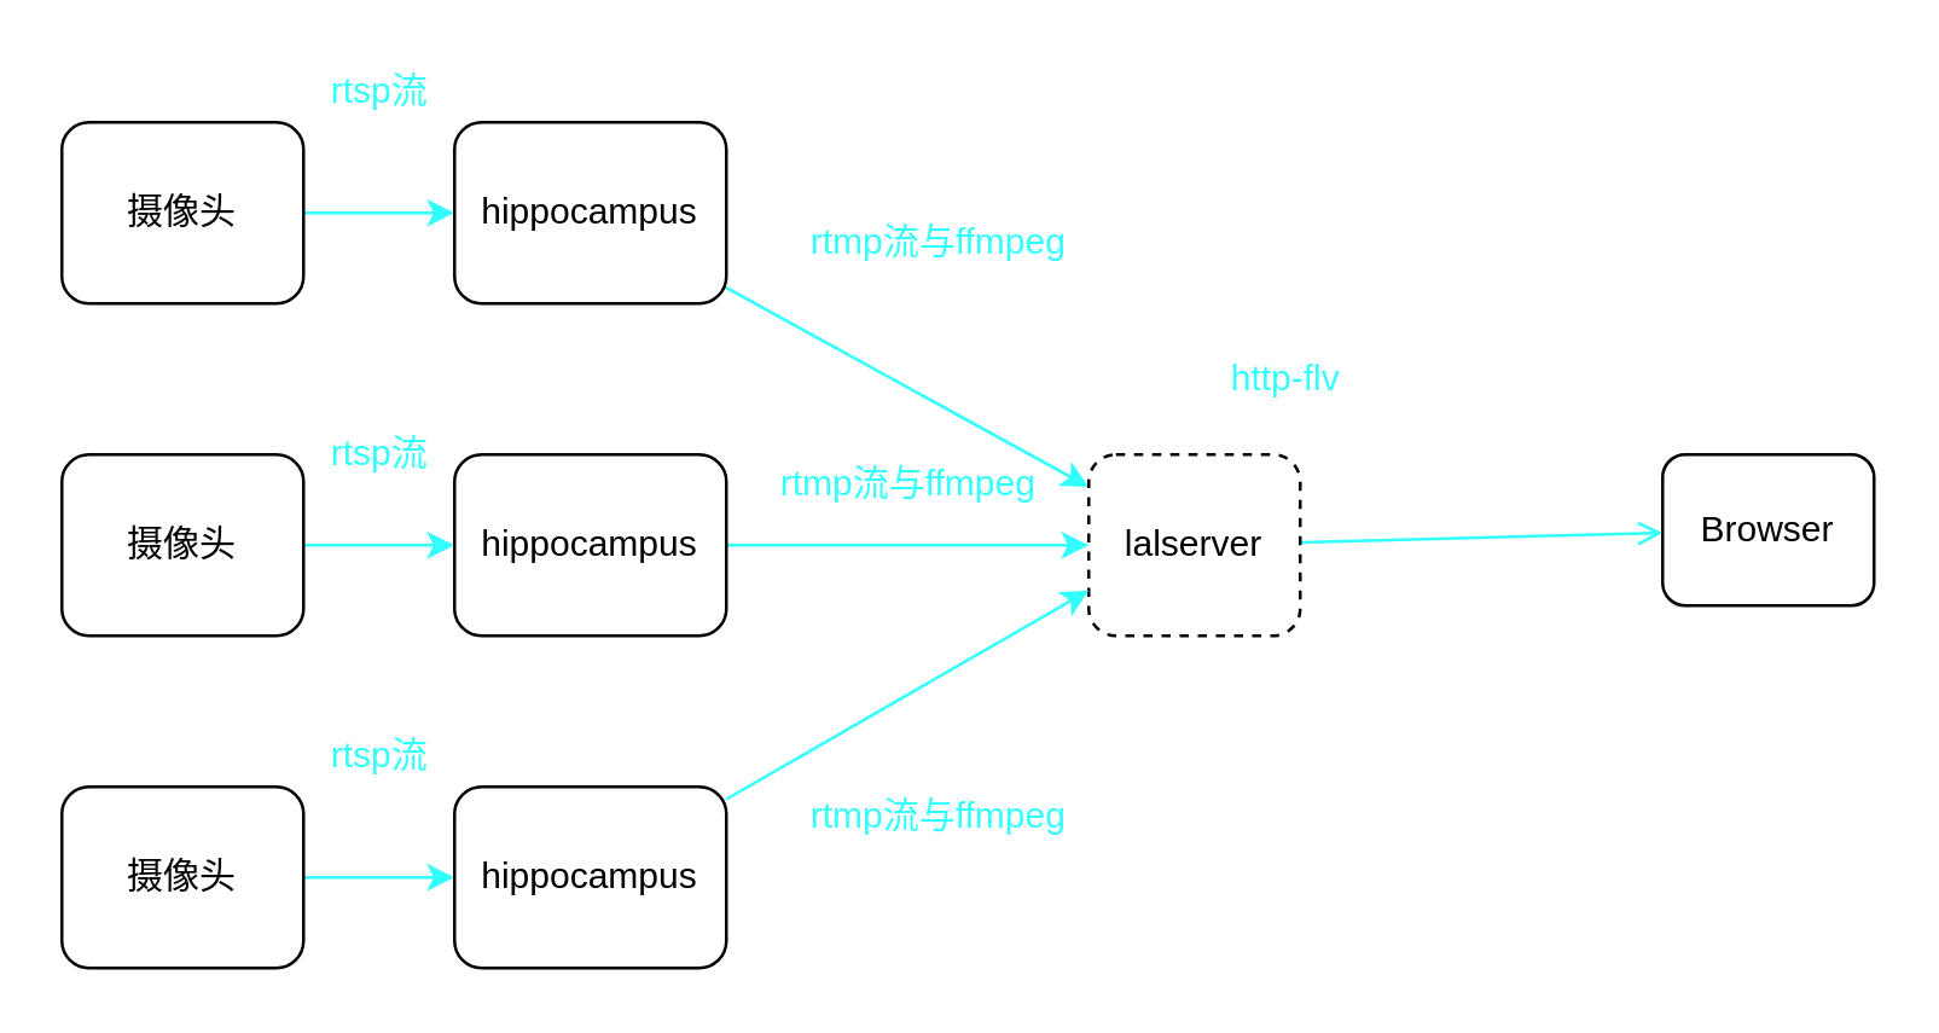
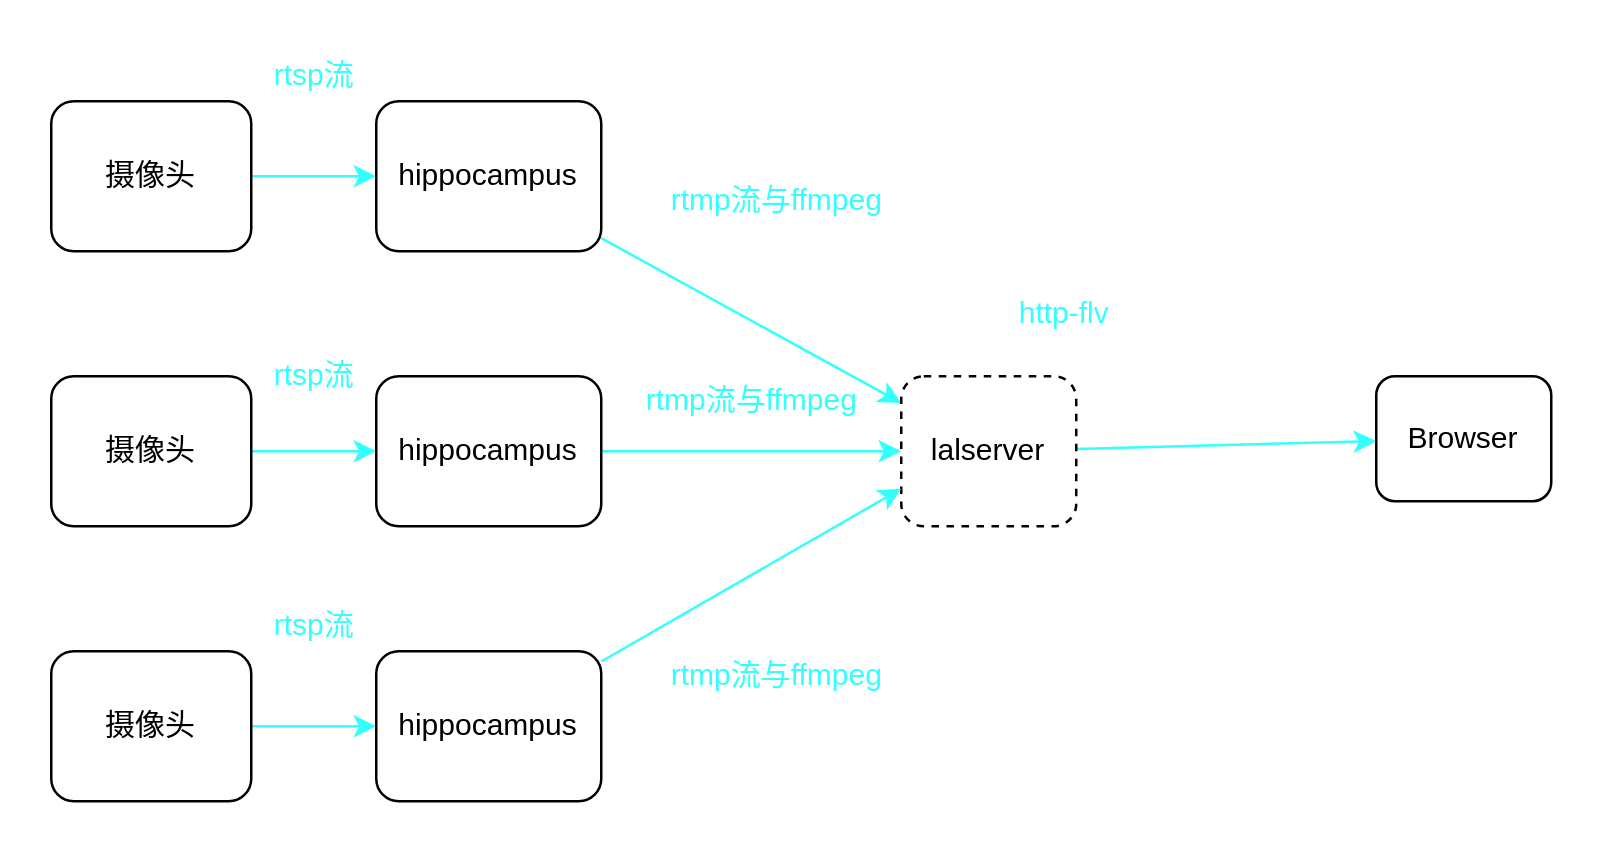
- <mxCell id="6" value="" style="edgeStyle=none;html=1;strokeColor=#33FFFF;endArrow=open;" parent="1" source="7" target="8" edge="1"><mxGeometry relative="1" as="geometry" /></mxCell>
+ <mxCell id="6" value="" style="edgeStyle=none;html=1;strokeColor=#33FFFF;" parent="1" source="7" target="8" edge="1"><mxGeometry relative="1" as="geometry" /></mxCell>
